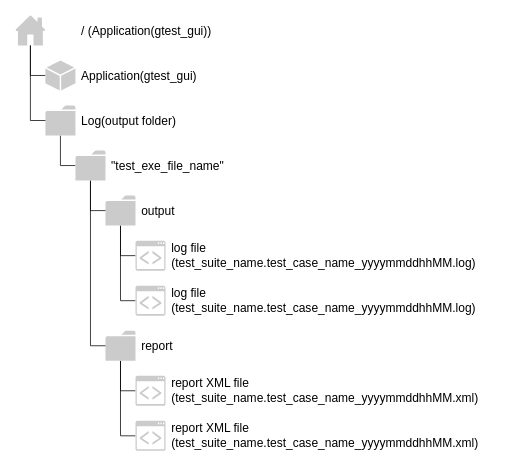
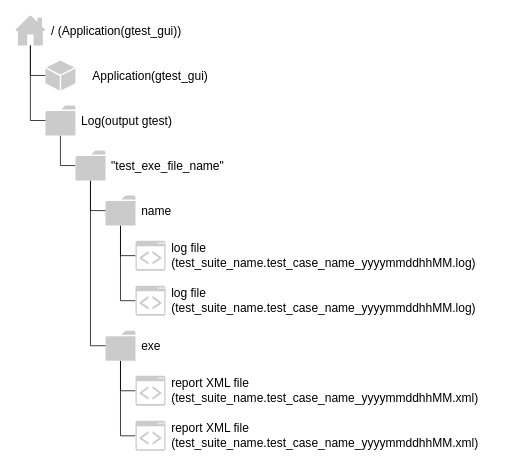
- <mxCell id="7" value="/ (Application(gtest_gui))" style="text;html=1;strokeColor=none;fillColor=none;align=left;verticalAlign=middle;whiteSpace=wrap;rounded=0;fontSize=16;spacingLeft=6;" parent="1" vertex="1"><mxGeometry x="100" y="20" width="200" height="40" as="geometry" /></mxCell>
+ <mxCell id="7" value="/ (Application(gtest_gui))" style="text;html=1;strokeColor=none;fillColor=none;align=left;verticalAlign=middle;whiteSpace=wrap;rounded=0;fontSize=16;spacingLeft=6;" parent="1" vertex="1"><mxGeometry x="60" y="20" width="200" height="40" as="geometry" /></mxCell>
- <mxCell id="29" value="Application(gtest_gui)" style="text;html=1;strokeColor=none;fillColor=none;align=left;verticalAlign=middle;whiteSpace=wrap;rounded=0;fontSize=16;spacingLeft=6;" vertex="1" parent="1"><mxGeometry x="100" y="80" width="200" height="40" as="geometry" /></mxCell>
+ <mxCell id="29" value="Application(gtest_gui)" style="text;html=1;strokeColor=none;fillColor=none;align=left;verticalAlign=middle;whiteSpace=wrap;rounded=0;fontSize=16;spacingLeft=6;" vertex="1" parent="1"><mxGeometry x="115" y="80" width="200" height="40" as="geometry" /></mxCell>
- <mxCell id="8" value="Log(output folder)" style="text;html=1;strokeColor=none;fillColor=none;align=left;verticalAlign=middle;whiteSpace=wrap;rounded=0;fontSize=16;spacingLeft=6;" parent="1" vertex="1"><mxGeometry x="100" y="140" width="200" height="40" as="geometry" /></mxCell>
+ <mxCell id="8" value="Log(output gtest)" style="text;html=1;strokeColor=none;fillColor=none;align=left;verticalAlign=middle;whiteSpace=wrap;rounded=0;fontSize=16;spacingLeft=6;" parent="1" vertex="1"><mxGeometry x="100" y="140" width="200" height="40" as="geometry" /></mxCell>
- <mxCell id="14" value="output" style="text;html=1;strokeColor=none;fillColor=none;align=left;verticalAlign=middle;whiteSpace=wrap;rounded=0;fontSize=16;spacingLeft=6;" parent="1" vertex="1"><mxGeometry x="180" y="260" width="120" height="40" as="geometry" /></mxCell>
+ <mxCell id="14" value="name" style="text;html=1;strokeColor=none;fillColor=none;align=left;verticalAlign=middle;whiteSpace=wrap;rounded=0;fontSize=16;spacingLeft=6;" parent="1" vertex="1"><mxGeometry x="180" y="260" width="120" height="40" as="geometry" /></mxCell>
- <mxCell id="22" value="report" style="text;html=1;strokeColor=none;fillColor=none;align=left;verticalAlign=middle;whiteSpace=wrap;rounded=0;fontSize=16;spacingLeft=6;" parent="1" vertex="1"><mxGeometry x="180" y="440" width="120" height="40" as="geometry" /></mxCell>
+ <mxCell id="22" value="exe" style="text;html=1;strokeColor=none;fillColor=none;align=left;verticalAlign=middle;whiteSpace=wrap;rounded=0;fontSize=16;spacingLeft=6;" parent="1" vertex="1"><mxGeometry x="180" y="440" width="120" height="40" as="geometry" /></mxCell>
